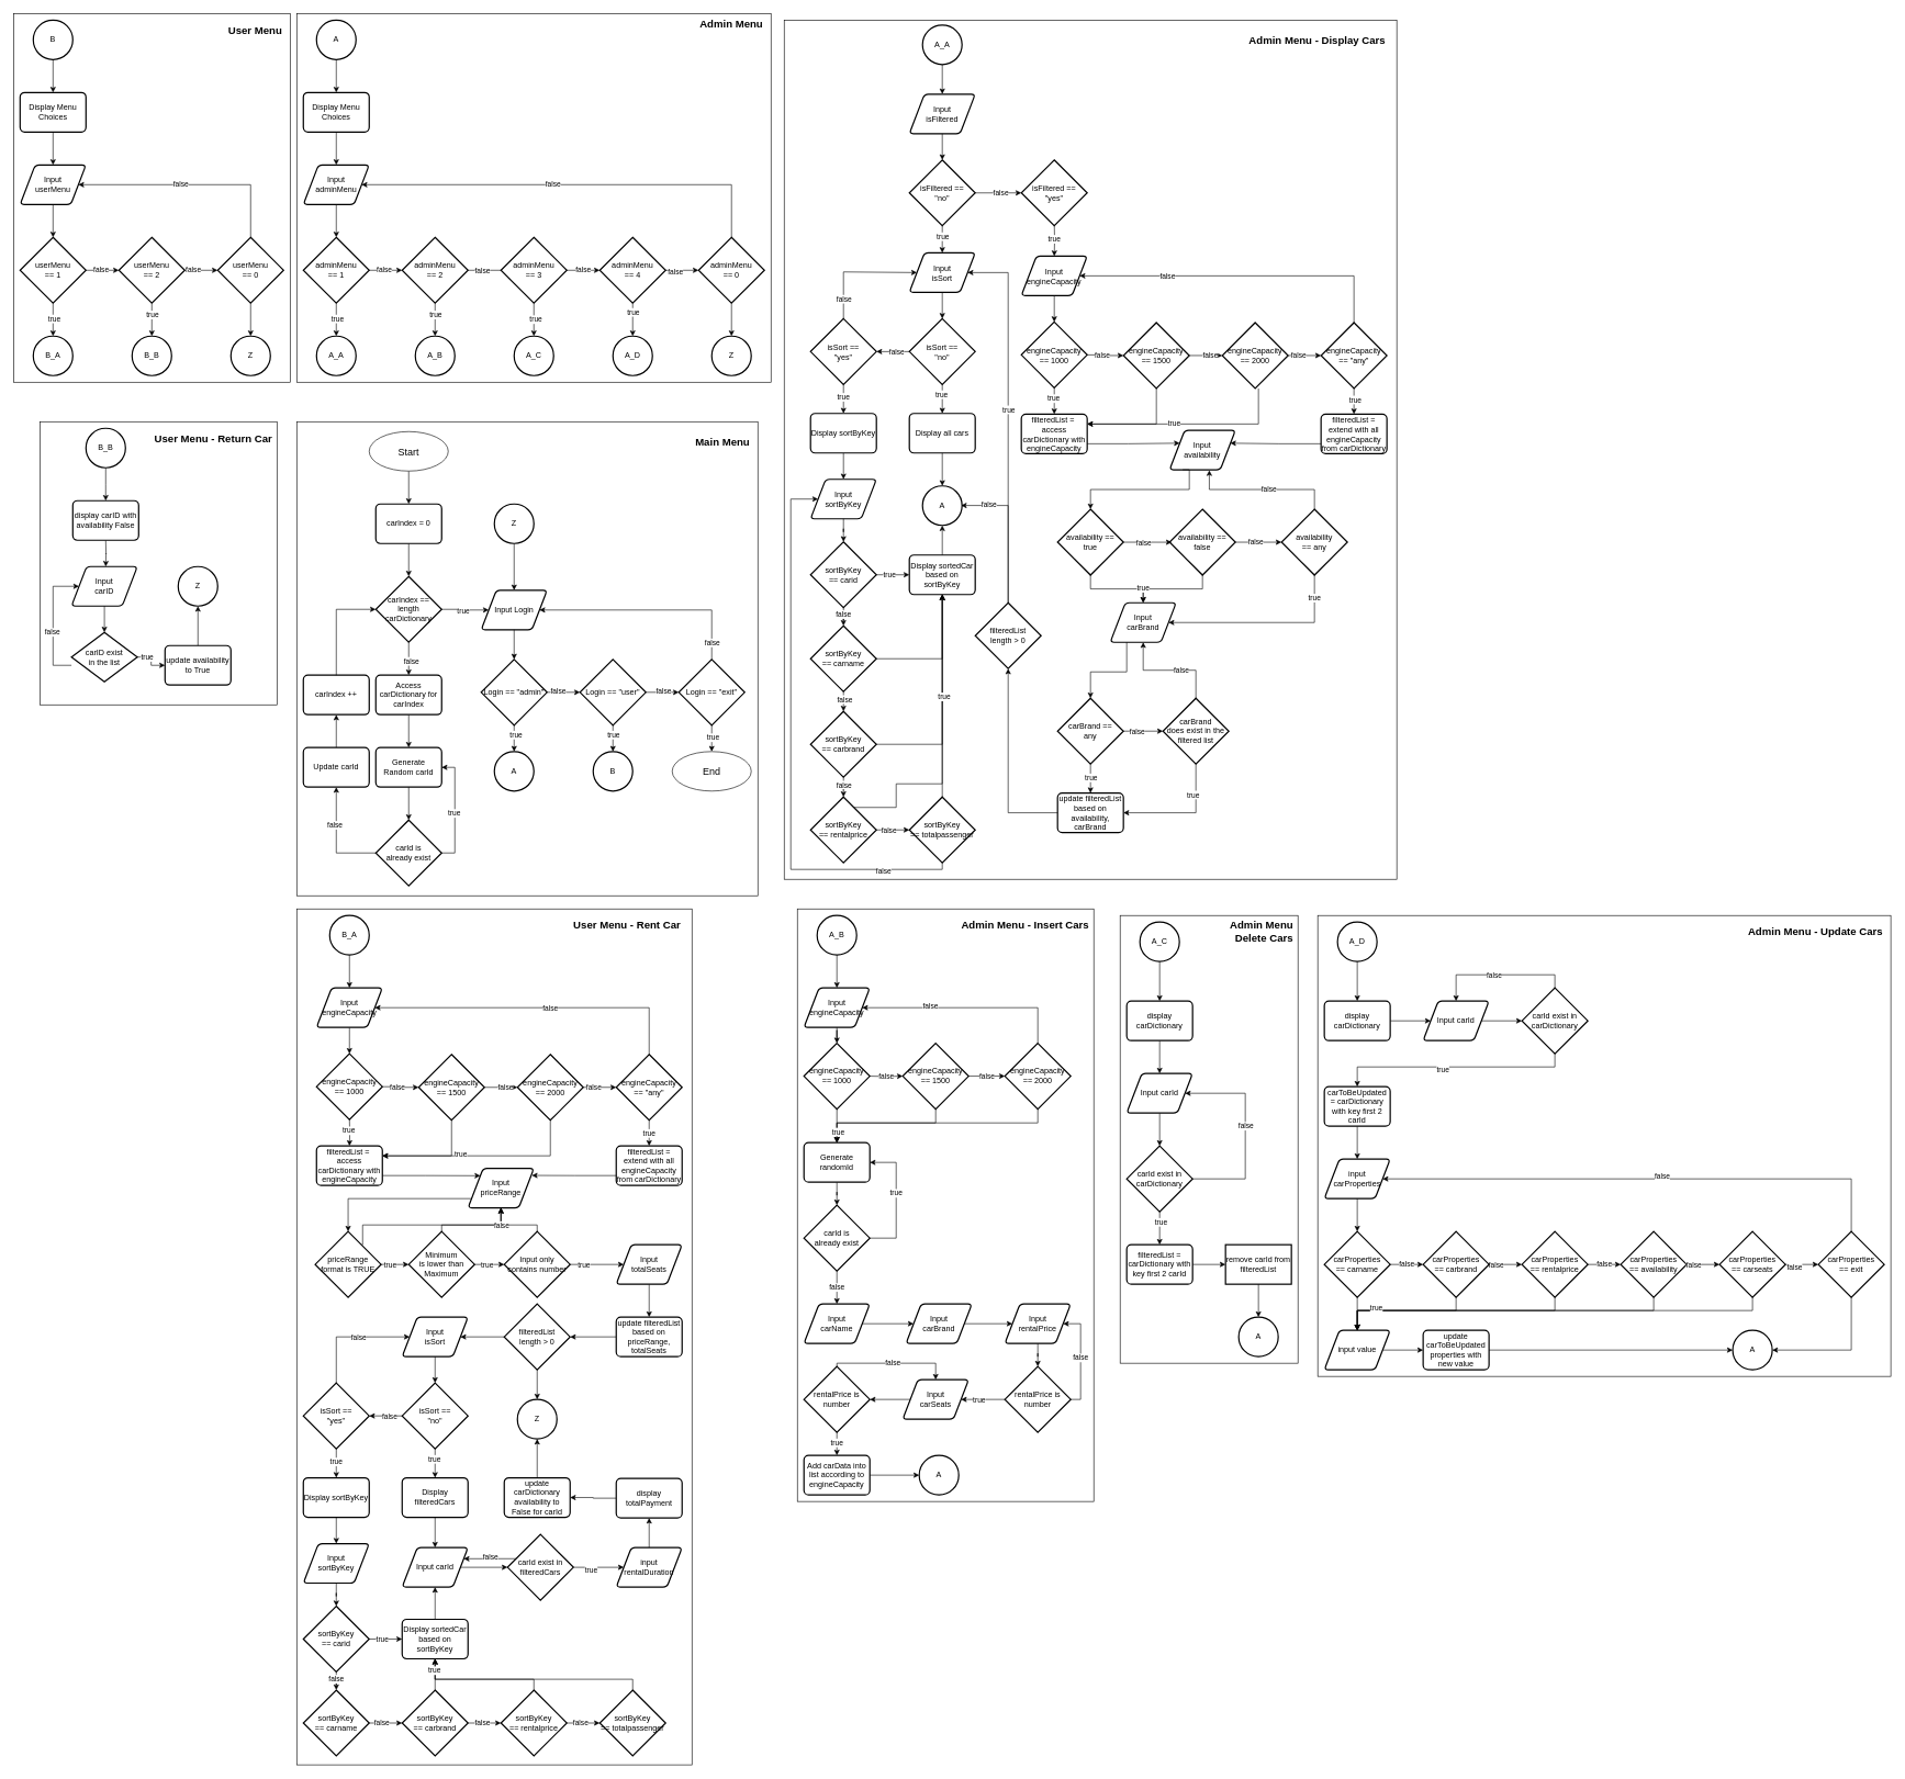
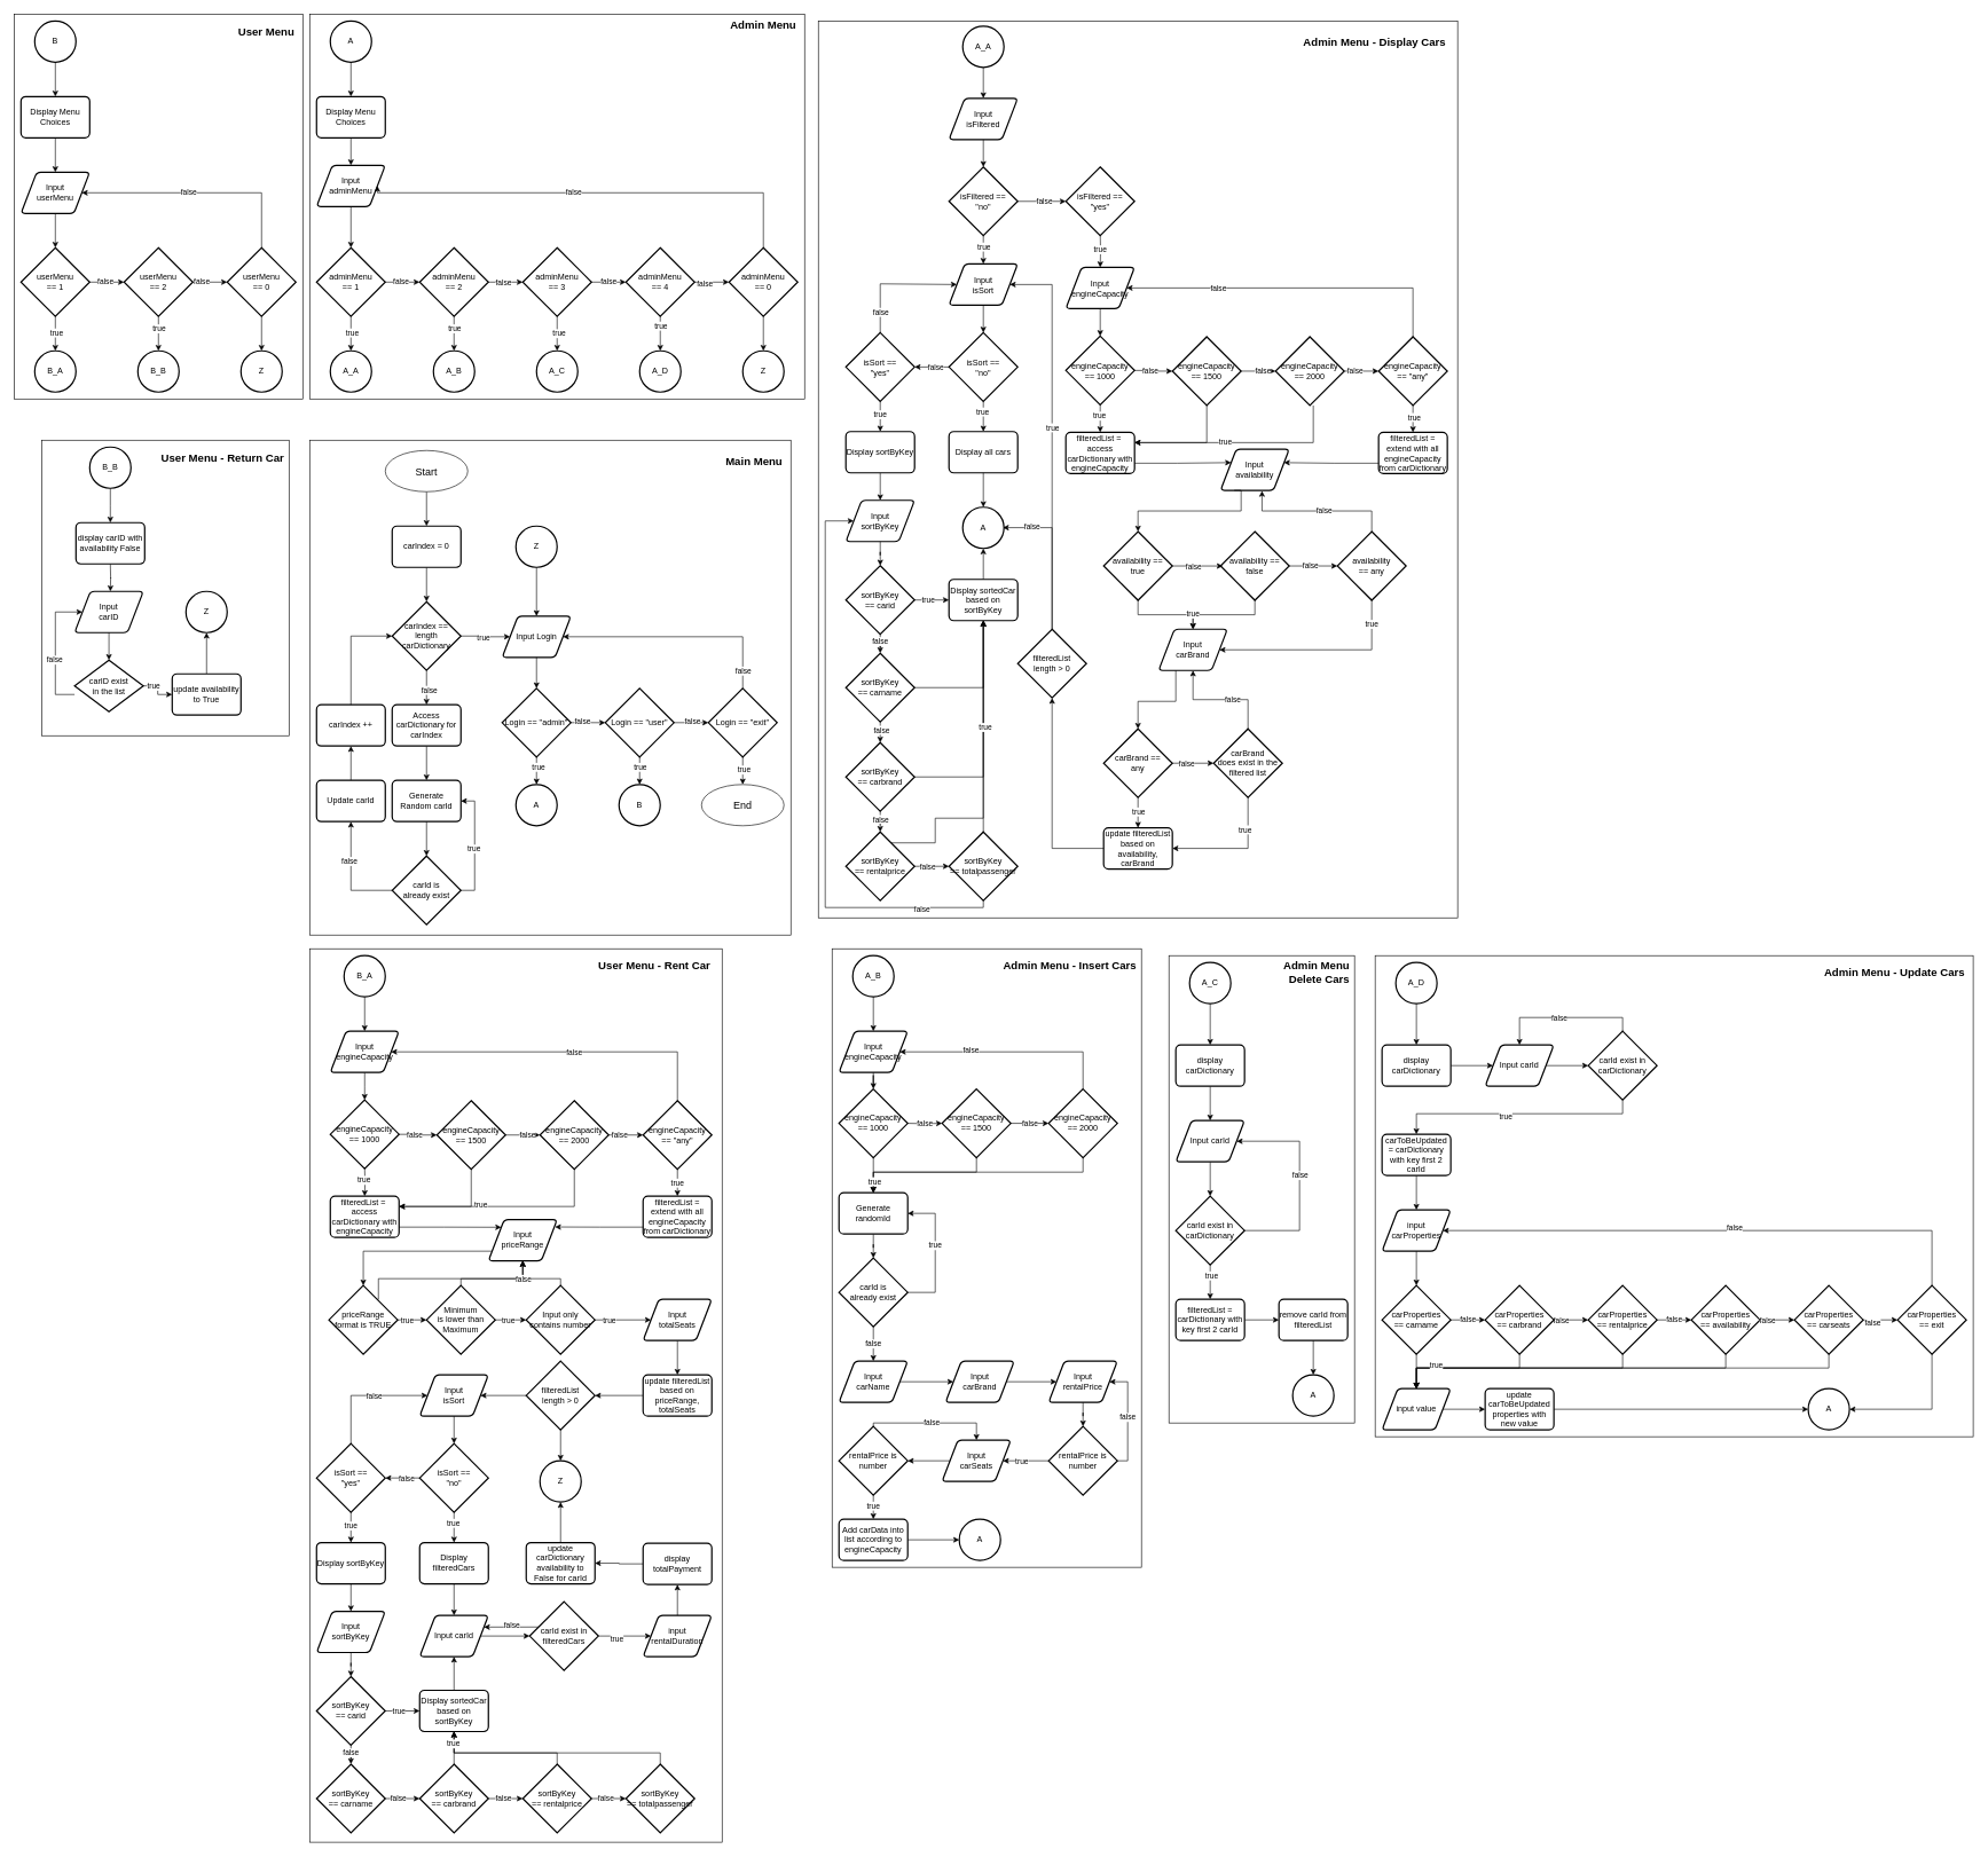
- <mxCell id="116" value="Input&lt;div&gt;adminMenu&lt;/div&gt;" style="shape=parallelogram;html=1;strokeWidth=2;perimeter=parallelogramPerimeter;whiteSpace=wrap;rounded=1;arcSize=12;size=0.23;" vertex="1" parent="112"><mxGeometry x="10" y="230" width="100" height="60" as="geometry" /></mxCell>
+ <mxCell id="116" value="Input&lt;div&gt;adminMenu&lt;/div&gt;" style="shape=parallelogram;html=1;strokeWidth=2;perimeter=parallelogramPerimeter;whiteSpace=wrap;rounded=1;arcSize=12;size=0.23;" vertex="1" parent="112"><mxGeometry x="10" y="220" width="100" height="60" as="geometry" /></mxCell>
- <mxCell id="135" style="edgeStyle=orthogonalEdgeStyle;rounded=0;orthogonalLoop=1;jettySize=auto;html=1;entryX=0;entryY=0.5;entryDx=0;entryDy=0;entryPerimeter=0;endArrow=none;" edge="1" parent="112" source="125" target="126"><mxGeometry relative="1" as="geometry" /></mxCell>
+ <mxCell id="135" style="edgeStyle=orthogonalEdgeStyle;rounded=0;orthogonalLoop=1;jettySize=auto;html=1;entryX=0;entryY=0.5;entryDx=0;entryDy=0;entryPerimeter=0;" edge="1" parent="112" source="125" target="126"><mxGeometry relative="1" as="geometry" /></mxCell>
- <mxCell id="18" value="remove carId from filteredList" style="whiteSpace=wrap;html=1;absoluteArcSize=1;arcSize=14;strokeWidth=2;rounded=0;" vertex="1" parent="2"><mxGeometry x="160" y="500" width="100" height="60" as="geometry" /></mxCell>
+ <mxCell id="18" value="remove carId from filteredList" style="rounded=1;whiteSpace=wrap;html=1;absoluteArcSize=1;arcSize=14;strokeWidth=2;" vertex="1" parent="2"><mxGeometry x="160" y="500" width="100" height="60" as="geometry" /></mxCell>
